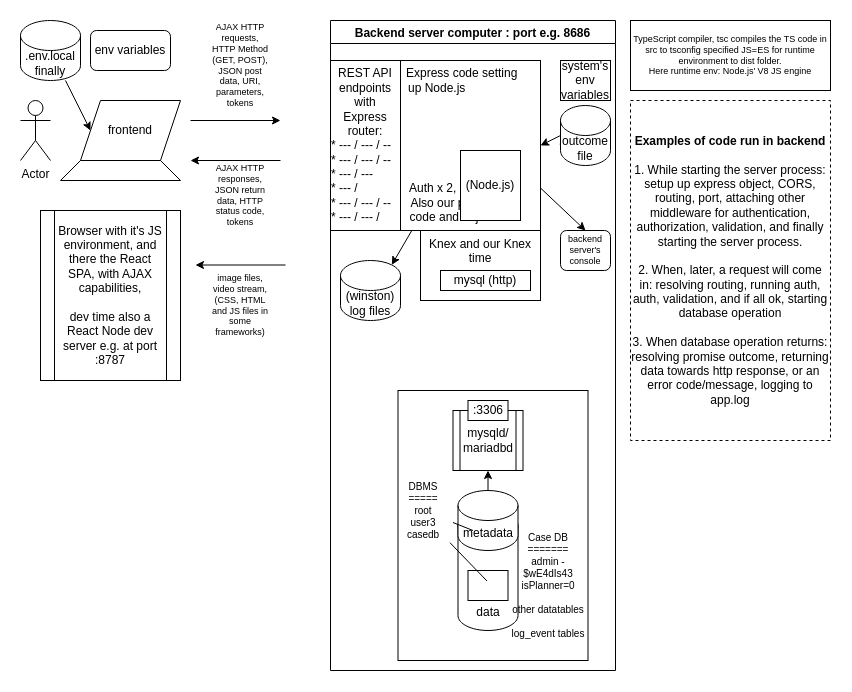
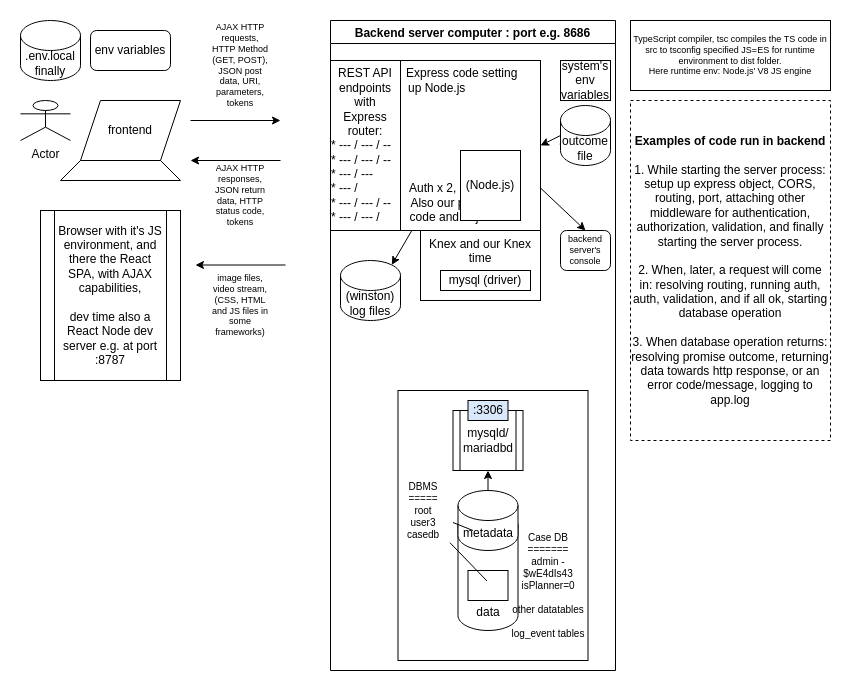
- <mxCell id="41" value="" style="endArrow=classic;startArrow=none;html=1;rounded=0;fontSize=9;startFill=0;entryX=0;entryY=0.5;entryDx=0;entryDy=0;" edge="1" parent="1" source="40" target="5"><mxGeometry width="50" height="50" relative="1" as="geometry"><mxPoint x="570" y="145" as="sourcePoint" /><mxPoint x="550" y="155" as="targetPoint" /></mxGeometry></mxCell>
- <mxCell id="3" value="Actor" style="shape=umlActor;verticalLabelPosition=bottom;verticalAlign=top;html=1;outlineConnect=0;" parent="1" vertex="1"><mxGeometry x="20" y="100" width="30" height="60" as="geometry" /></mxCell>
+ <mxCell id="3" value="Actor" style="shape=umlActor;verticalLabelPosition=bottom;verticalAlign=top;html=1;outlineConnect=0;" parent="1" vertex="1"><mxGeometry x="20" y="100" width="50" height="40" as="geometry" /></mxCell>
- <mxCell id="16" value="mysql (http)" style="rounded=0;whiteSpace=wrap;html=1;" parent="7" vertex="1"><mxGeometry x="110" y="250" width="90" height="20" as="geometry" /></mxCell>
+ <mxCell id="16" value="mysql (driver)" style="rounded=0;whiteSpace=wrap;html=1;" parent="7" vertex="1"><mxGeometry x="110" y="250" width="90" height="20" as="geometry" /></mxCell>
- <mxCell id="23" value=":3306" style="rounded=0;whiteSpace=wrap;html=1;" parent="7" vertex="1"><mxGeometry x="137.5" y="380" width="40" height="20" as="geometry" /></mxCell>
+ <mxCell id="23" value=":3306" style="rounded=0;whiteSpace=wrap;html=1;fillColor=#dae8fc;" parent="7" vertex="1"><mxGeometry x="137.5" y="380" width="40" height="20" as="geometry" /></mxCell>
